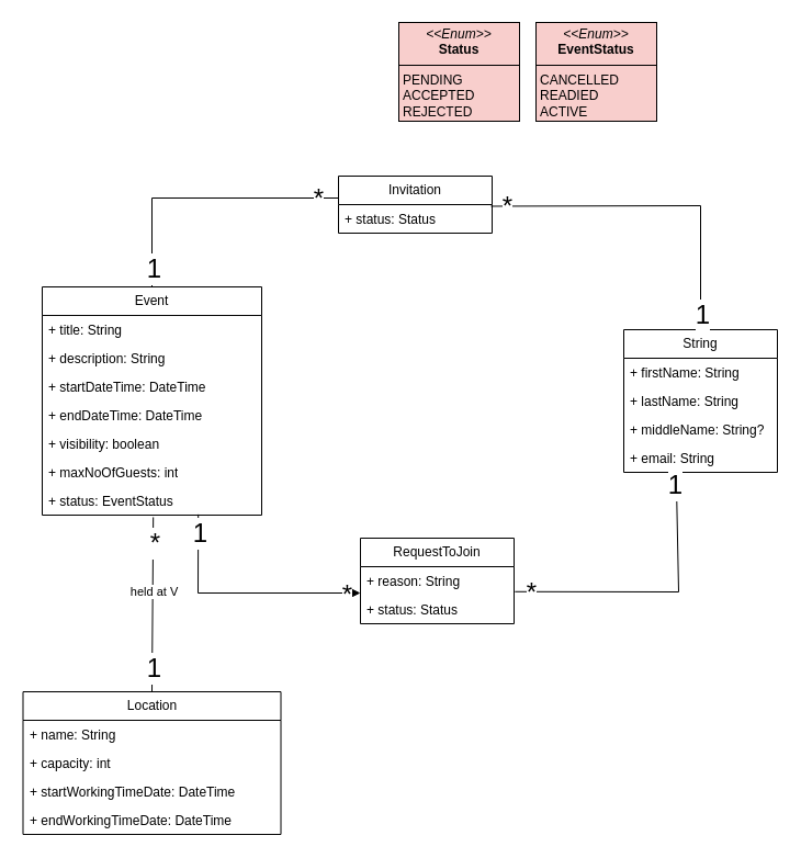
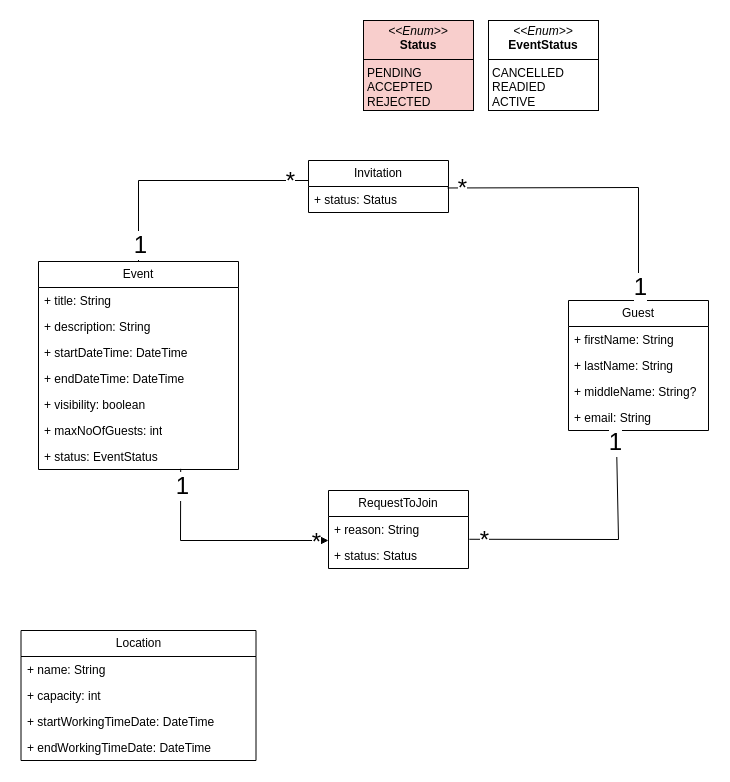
- <mxCell id="25" value="&lt;p style=&quot;margin:0px;margin-top:4px;text-align:center;&quot;&gt;&lt;i&gt;&amp;lt;&amp;lt;Enum&amp;gt;&amp;gt;&lt;/i&gt;&lt;br&gt;&lt;b&gt;EventStatus&lt;/b&gt;&lt;/p&gt;&lt;hr size=&quot;1&quot; style=&quot;border-style:solid;&quot;&gt;&lt;p style=&quot;margin:0px;margin-left:4px;&quot;&gt;CANCELLED&lt;/p&gt;&lt;p style=&quot;margin:0px;margin-left:4px;&quot;&gt;READIED&lt;/p&gt;&lt;p style=&quot;margin:0px;margin-left:4px;&quot;&gt;ACTIVE&lt;/p&gt;" style="verticalAlign=top;align=left;overflow=fill;html=1;whiteSpace=wrap;fillColor=#f8cecc;" vertex="1" parent="1"><mxGeometry x="488" y="20" width="110" height="90" as="geometry" /></mxCell>
+ <mxCell id="25" value="&lt;p style=&quot;margin:0px;margin-top:4px;text-align:center;&quot;&gt;&lt;i&gt;&amp;lt;&amp;lt;Enum&amp;gt;&amp;gt;&lt;/i&gt;&lt;br&gt;&lt;b&gt;EventStatus&lt;/b&gt;&lt;/p&gt;&lt;hr size=&quot;1&quot; style=&quot;border-style:solid;&quot;&gt;&lt;p style=&quot;margin:0px;margin-left:4px;&quot;&gt;CANCELLED&lt;/p&gt;&lt;p style=&quot;margin:0px;margin-left:4px;&quot;&gt;READIED&lt;/p&gt;&lt;p style=&quot;margin:0px;margin-left:4px;&quot;&gt;ACTIVE&lt;/p&gt;" style="verticalAlign=top;align=left;overflow=fill;html=1;whiteSpace=wrap;" vertex="1" parent="1"><mxGeometry x="488" y="20" width="110" height="90" as="geometry" /></mxCell>
- <mxCell id="10" value="String" style="swimlane;fontStyle=0;childLayout=stackLayout;horizontal=1;startSize=26;fillColor=none;horizontalStack=0;resizeParent=1;resizeParentMax=0;resizeLast=0;collapsible=1;marginBottom=0;whiteSpace=wrap;html=1;" vertex="1" parent="1"><mxGeometry x="568" y="300" width="140" height="130" as="geometry" /></mxCell>
+ <mxCell id="10" value="Guest" style="swimlane;fontStyle=0;childLayout=stackLayout;horizontal=1;startSize=26;fillColor=none;horizontalStack=0;resizeParent=1;resizeParentMax=0;resizeLast=0;collapsible=1;marginBottom=0;whiteSpace=wrap;html=1;" vertex="1" parent="1"><mxGeometry x="568" y="300" width="140" height="130" as="geometry" /></mxCell>
- <mxCell id="27" value="" style="endArrow=none;html=1;rounded=0;entryX=0.506;entryY=1.075;entryDx=0;entryDy=0;entryPerimeter=0;exitX=0.5;exitY=0;exitDx=0;exitDy=0;" edge="1" parent="1" source="20" target="9"><mxGeometry width="50" height="50" relative="1" as="geometry"><mxPoint x="98" y="550" as="sourcePoint" /><mxPoint x="148" y="500" as="targetPoint" /></mxGeometry></mxCell>
- <mxCell id="28" value="&lt;font style=&quot;font-size: 24px;&quot;&gt;*&lt;/font&gt;" style="edgeLabel;html=1;align=center;verticalAlign=middle;resizable=0;points=[];" vertex="1" connectable="0" parent="27"><mxGeometry x="0.709" y="-1" relative="1" as="geometry"><mxPoint as="offset" /></mxGeometry></mxCell>
- <mxCell id="29" value="&lt;font style=&quot;font-size: 24px;&quot;&gt;1&lt;/font&gt;" style="edgeLabel;html=1;align=center;verticalAlign=middle;resizable=0;points=[];" vertex="1" connectable="0" parent="27"><mxGeometry x="-0.727" y="-1" relative="1" as="geometry"><mxPoint as="offset" /></mxGeometry></mxCell>
- <mxCell id="30" value="held at V" style="edgeLabel;html=1;align=center;verticalAlign=middle;resizable=0;points=[];" vertex="1" connectable="0" parent="27"><mxGeometry x="0.158" y="-1" relative="1" as="geometry"><mxPoint as="offset" /></mxGeometry></mxCell>
